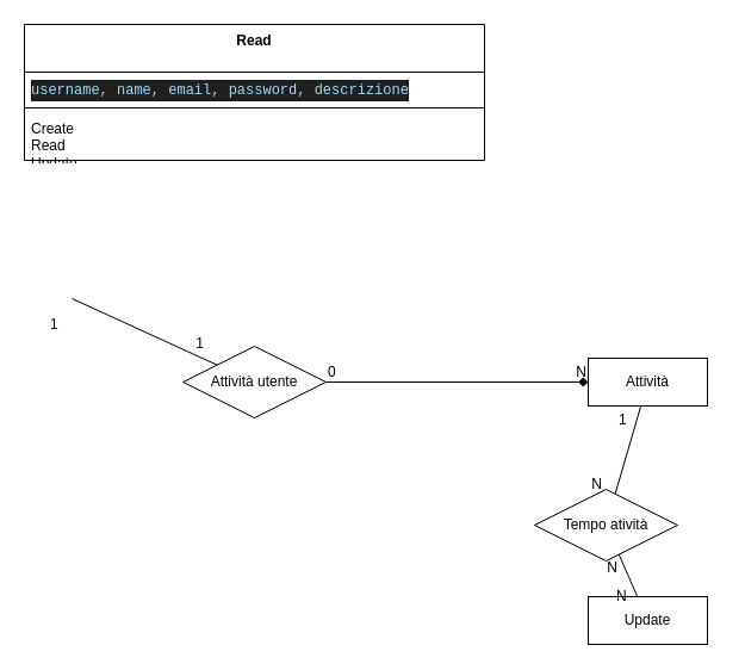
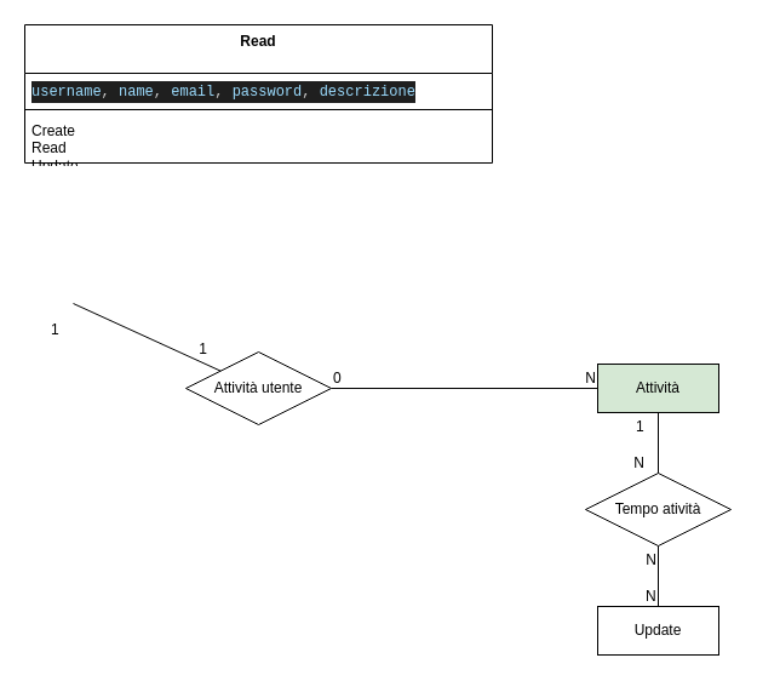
- <mxCell id="9" value="" style="endArrow=diamond;html=1;rounded=0;" parent="1" source="4" target="2" edge="1"><mxGeometry relative="1" as="geometry"><mxPoint x="423" y="370" as="sourcePoint" /><mxPoint x="583" y="370" as="targetPoint" /></mxGeometry></mxCell>
+ <mxCell id="9" value="" style="endArrow=none;html=1;rounded=0;" parent="1" source="4" target="2" edge="1"><mxGeometry relative="1" as="geometry"><mxPoint x="423" y="370" as="sourcePoint" /><mxPoint x="583" y="370" as="targetPoint" /></mxGeometry></mxCell>
- <mxCell id="2" value="Attività" style="whiteSpace=wrap;html=1;align=center;" parent="1" vertex="1"><mxGeometry x="493" y="300" width="100" height="40" as="geometry" /></mxCell>
+ <mxCell id="2" value="Attività" style="whiteSpace=wrap;html=1;align=center;fillColor=#d5e8d4;" parent="1" vertex="1"><mxGeometry x="493" y="300" width="100" height="40" as="geometry" /></mxCell>
- <mxCell id="5" value="Tempo atività" style="shape=rhombus;perimeter=rhombusPerimeter;whiteSpace=wrap;html=1;align=center;" parent="1" vertex="1"><mxGeometry x="448" y="410" width="120" height="60" as="geometry" /></mxCell>
+ <mxCell id="5" value="Tempo atività" style="shape=rhombus;perimeter=rhombusPerimeter;whiteSpace=wrap;html=1;align=center;" parent="1" vertex="1"><mxGeometry x="483" y="390" width="120" height="60" as="geometry" /></mxCell>
